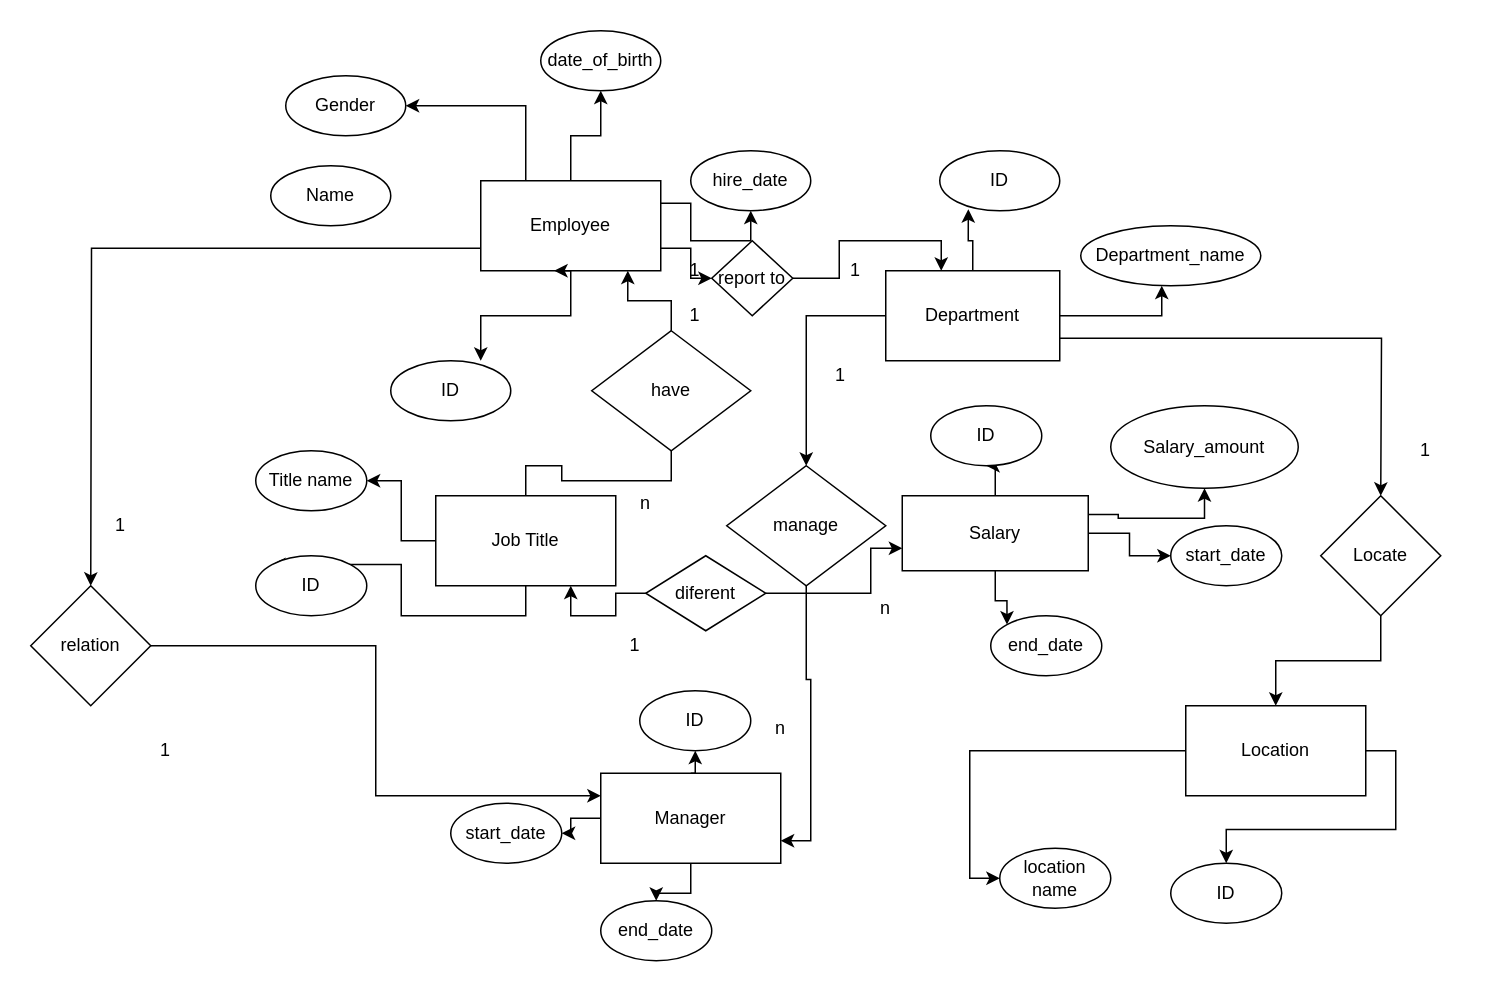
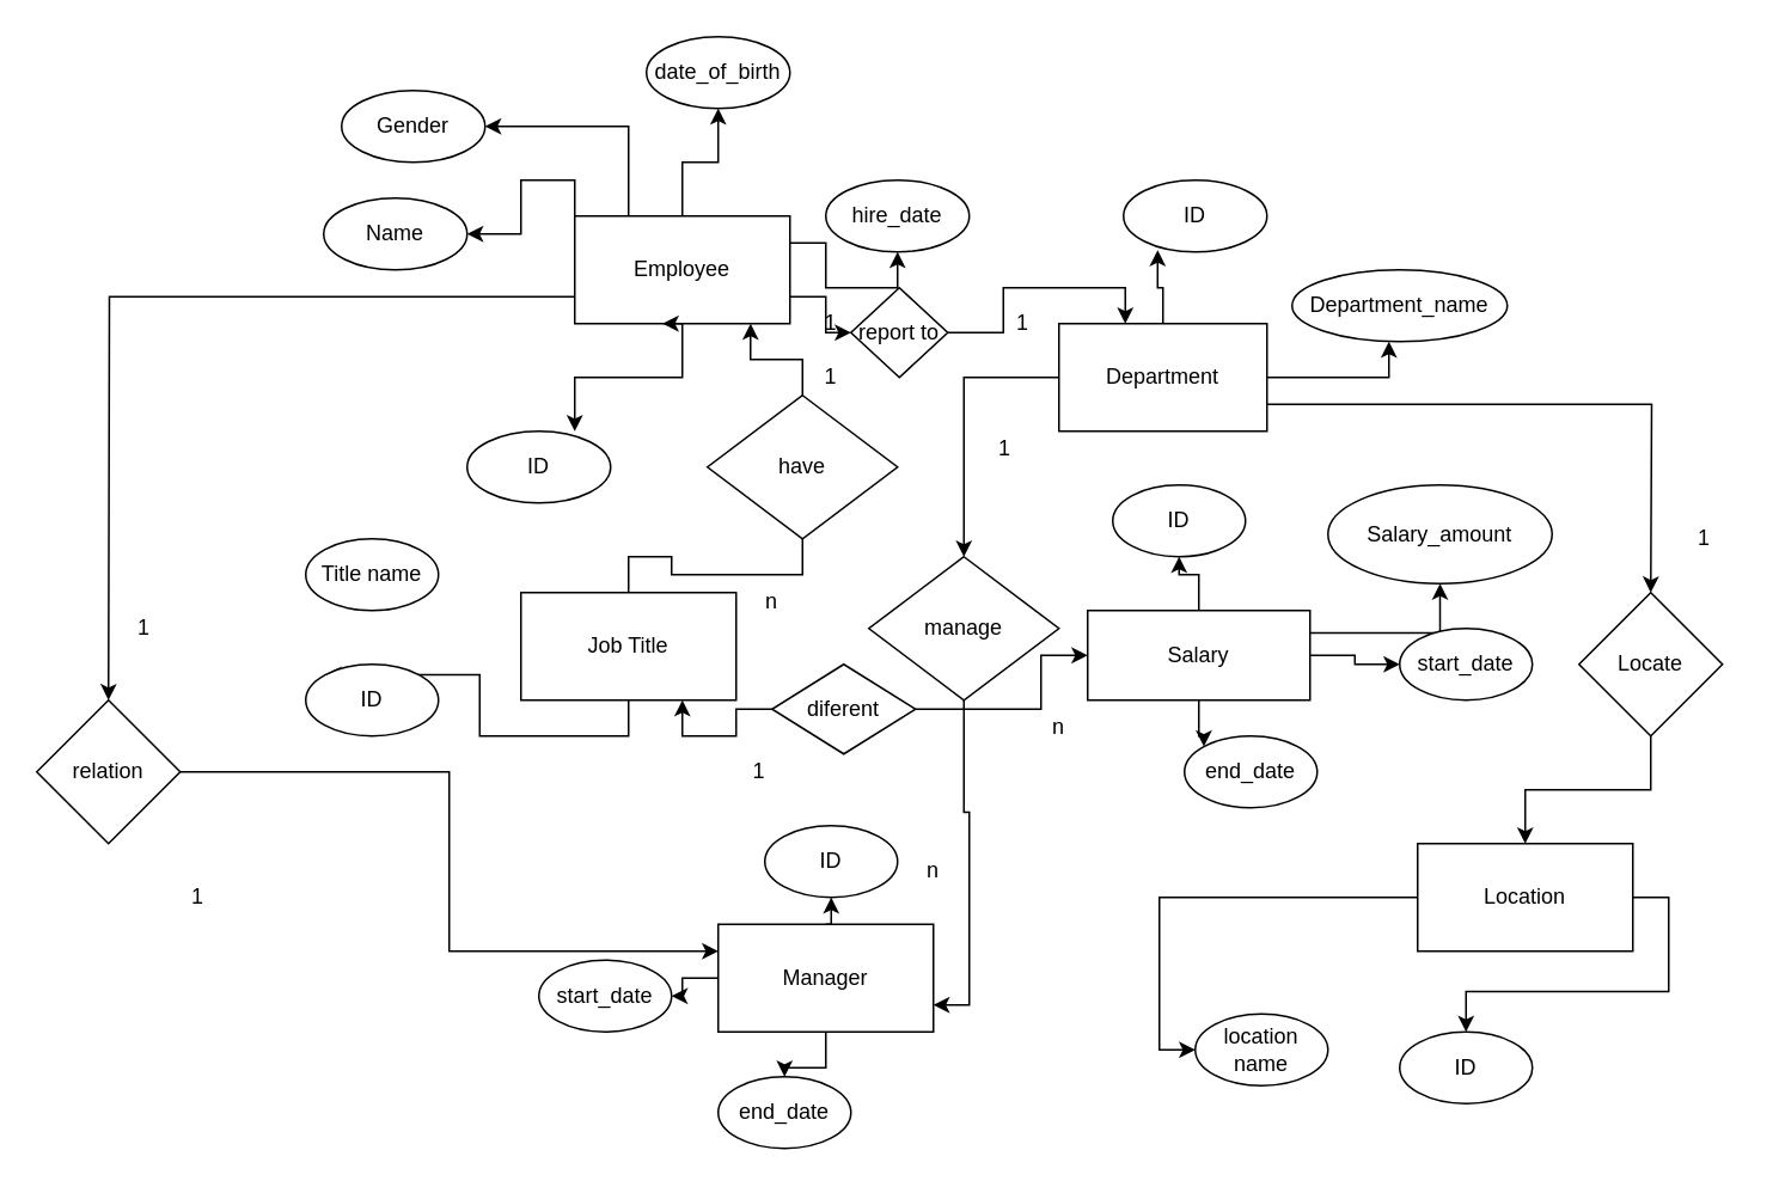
+ <mxCell id="4" style="edgeStyle=orthogonalEdgeStyle;rounded=0;orthogonalLoop=1;jettySize=auto;html=1;exitX=0;exitY=0;exitDx=0;exitDy=0;entryX=1;entryY=0.5;entryDx=0;entryDy=0;" edge="1" parent="1" source="9" target="30"><mxGeometry relative="1" as="geometry" /></mxCell>
- <mxCell id="16" style="edgeStyle=orthogonalEdgeStyle;rounded=0;orthogonalLoop=1;jettySize=auto;html=1;exitX=0;exitY=0.5;exitDx=0;exitDy=0;" edge="1" parent="1" source="17" target="38"><mxGeometry relative="1" as="geometry" /></mxCell>
- <mxCell id="22" value="Salary" style="rounded=0;whiteSpace=wrap;html=1;" vertex="1" parent="1"><mxGeometry x="601" y="330" width="124" height="50" as="geometry" /></mxCell>
+ <mxCell id="22" value="Salary" style="rounded=0;whiteSpace=wrap;html=1;" vertex="1" parent="1"><mxGeometry x="606" y="340" width="124" height="50" as="geometry" /></mxCell>
